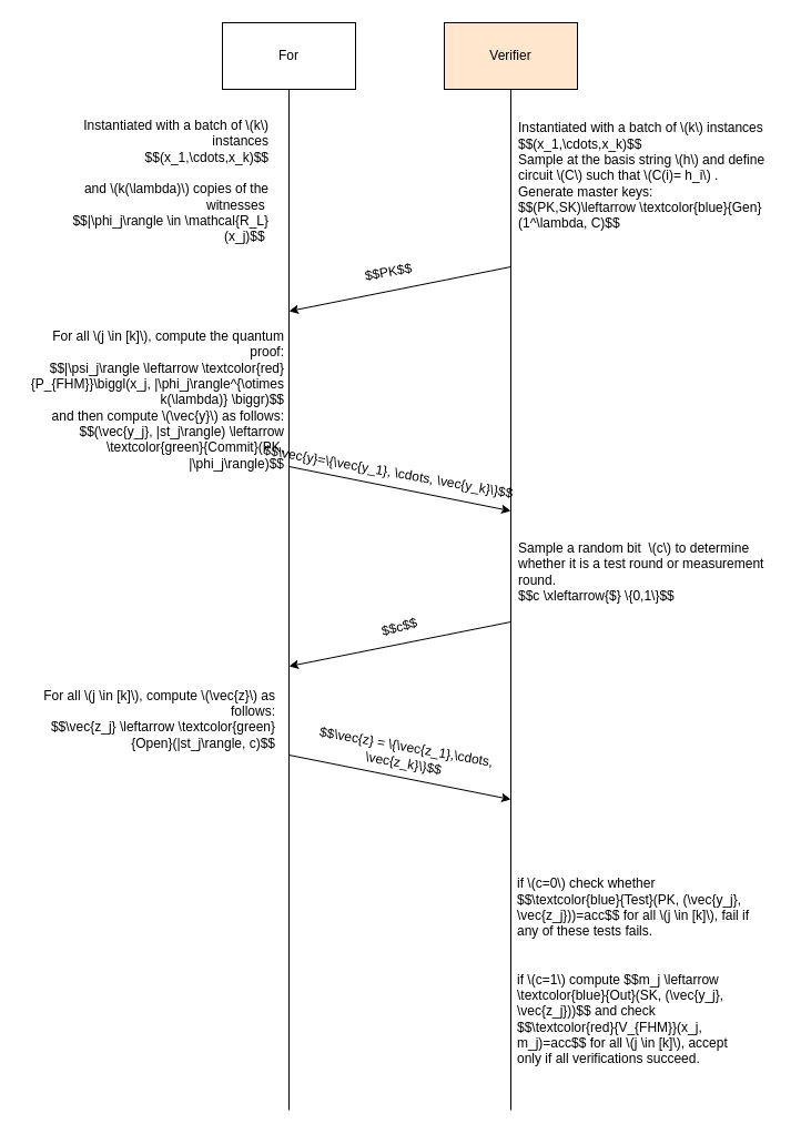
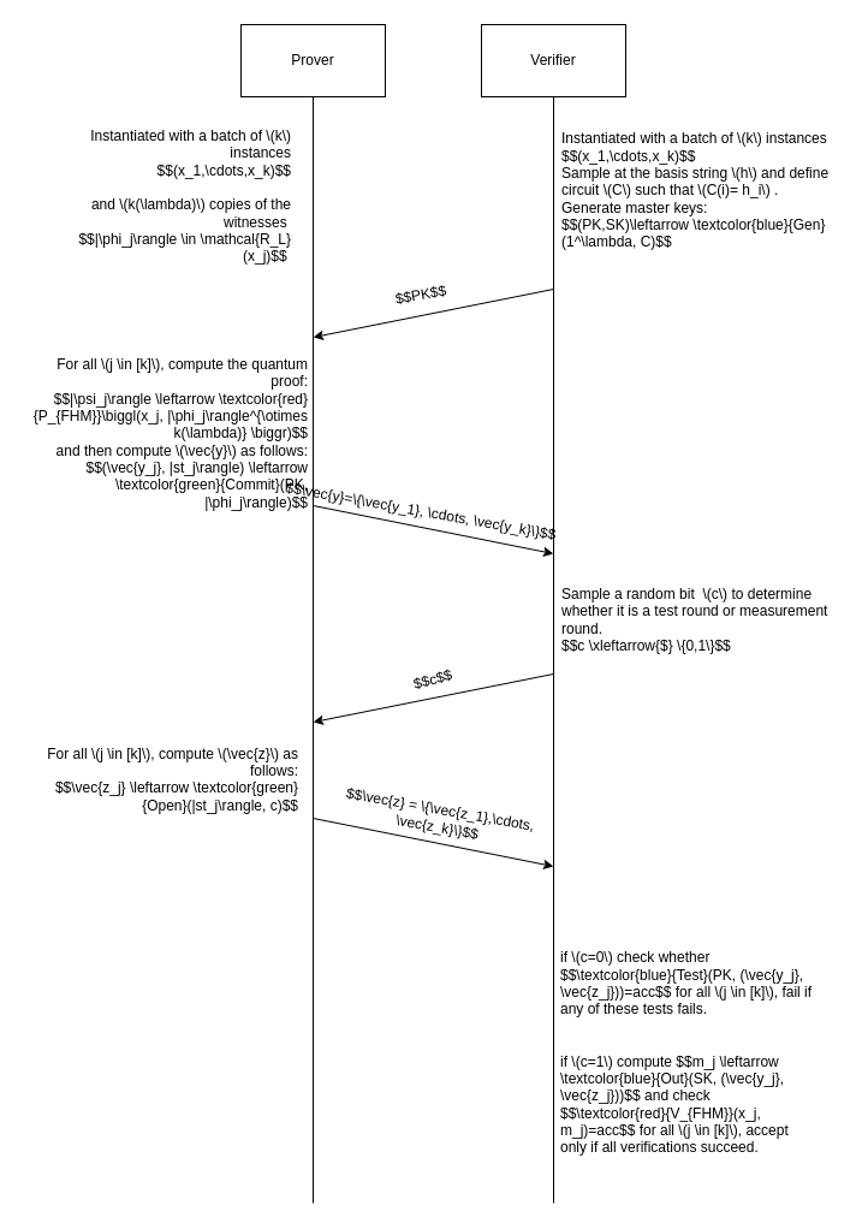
- <mxCell id="2" value="For" style="rounded=0;whiteSpace=wrap;html=1;" parent="1" vertex="1"><mxGeometry x="200" y="20" width="120" height="60" as="geometry" /></mxCell>
+ <mxCell id="2" value="Prover" style="rounded=0;whiteSpace=wrap;html=1;" parent="1" vertex="1"><mxGeometry x="200" y="20" width="120" height="60" as="geometry" /></mxCell>
- <mxCell id="3" value="Verifier" style="rounded=0;whiteSpace=wrap;html=1;fillColor=#ffe6cc;" parent="1" vertex="1"><mxGeometry x="400" y="20" width="120" height="60" as="geometry" /></mxCell>
+ <mxCell id="3" value="Verifier" style="rounded=0;whiteSpace=wrap;html=1;" parent="1" vertex="1"><mxGeometry x="400" y="20" width="120" height="60" as="geometry" /></mxCell>
